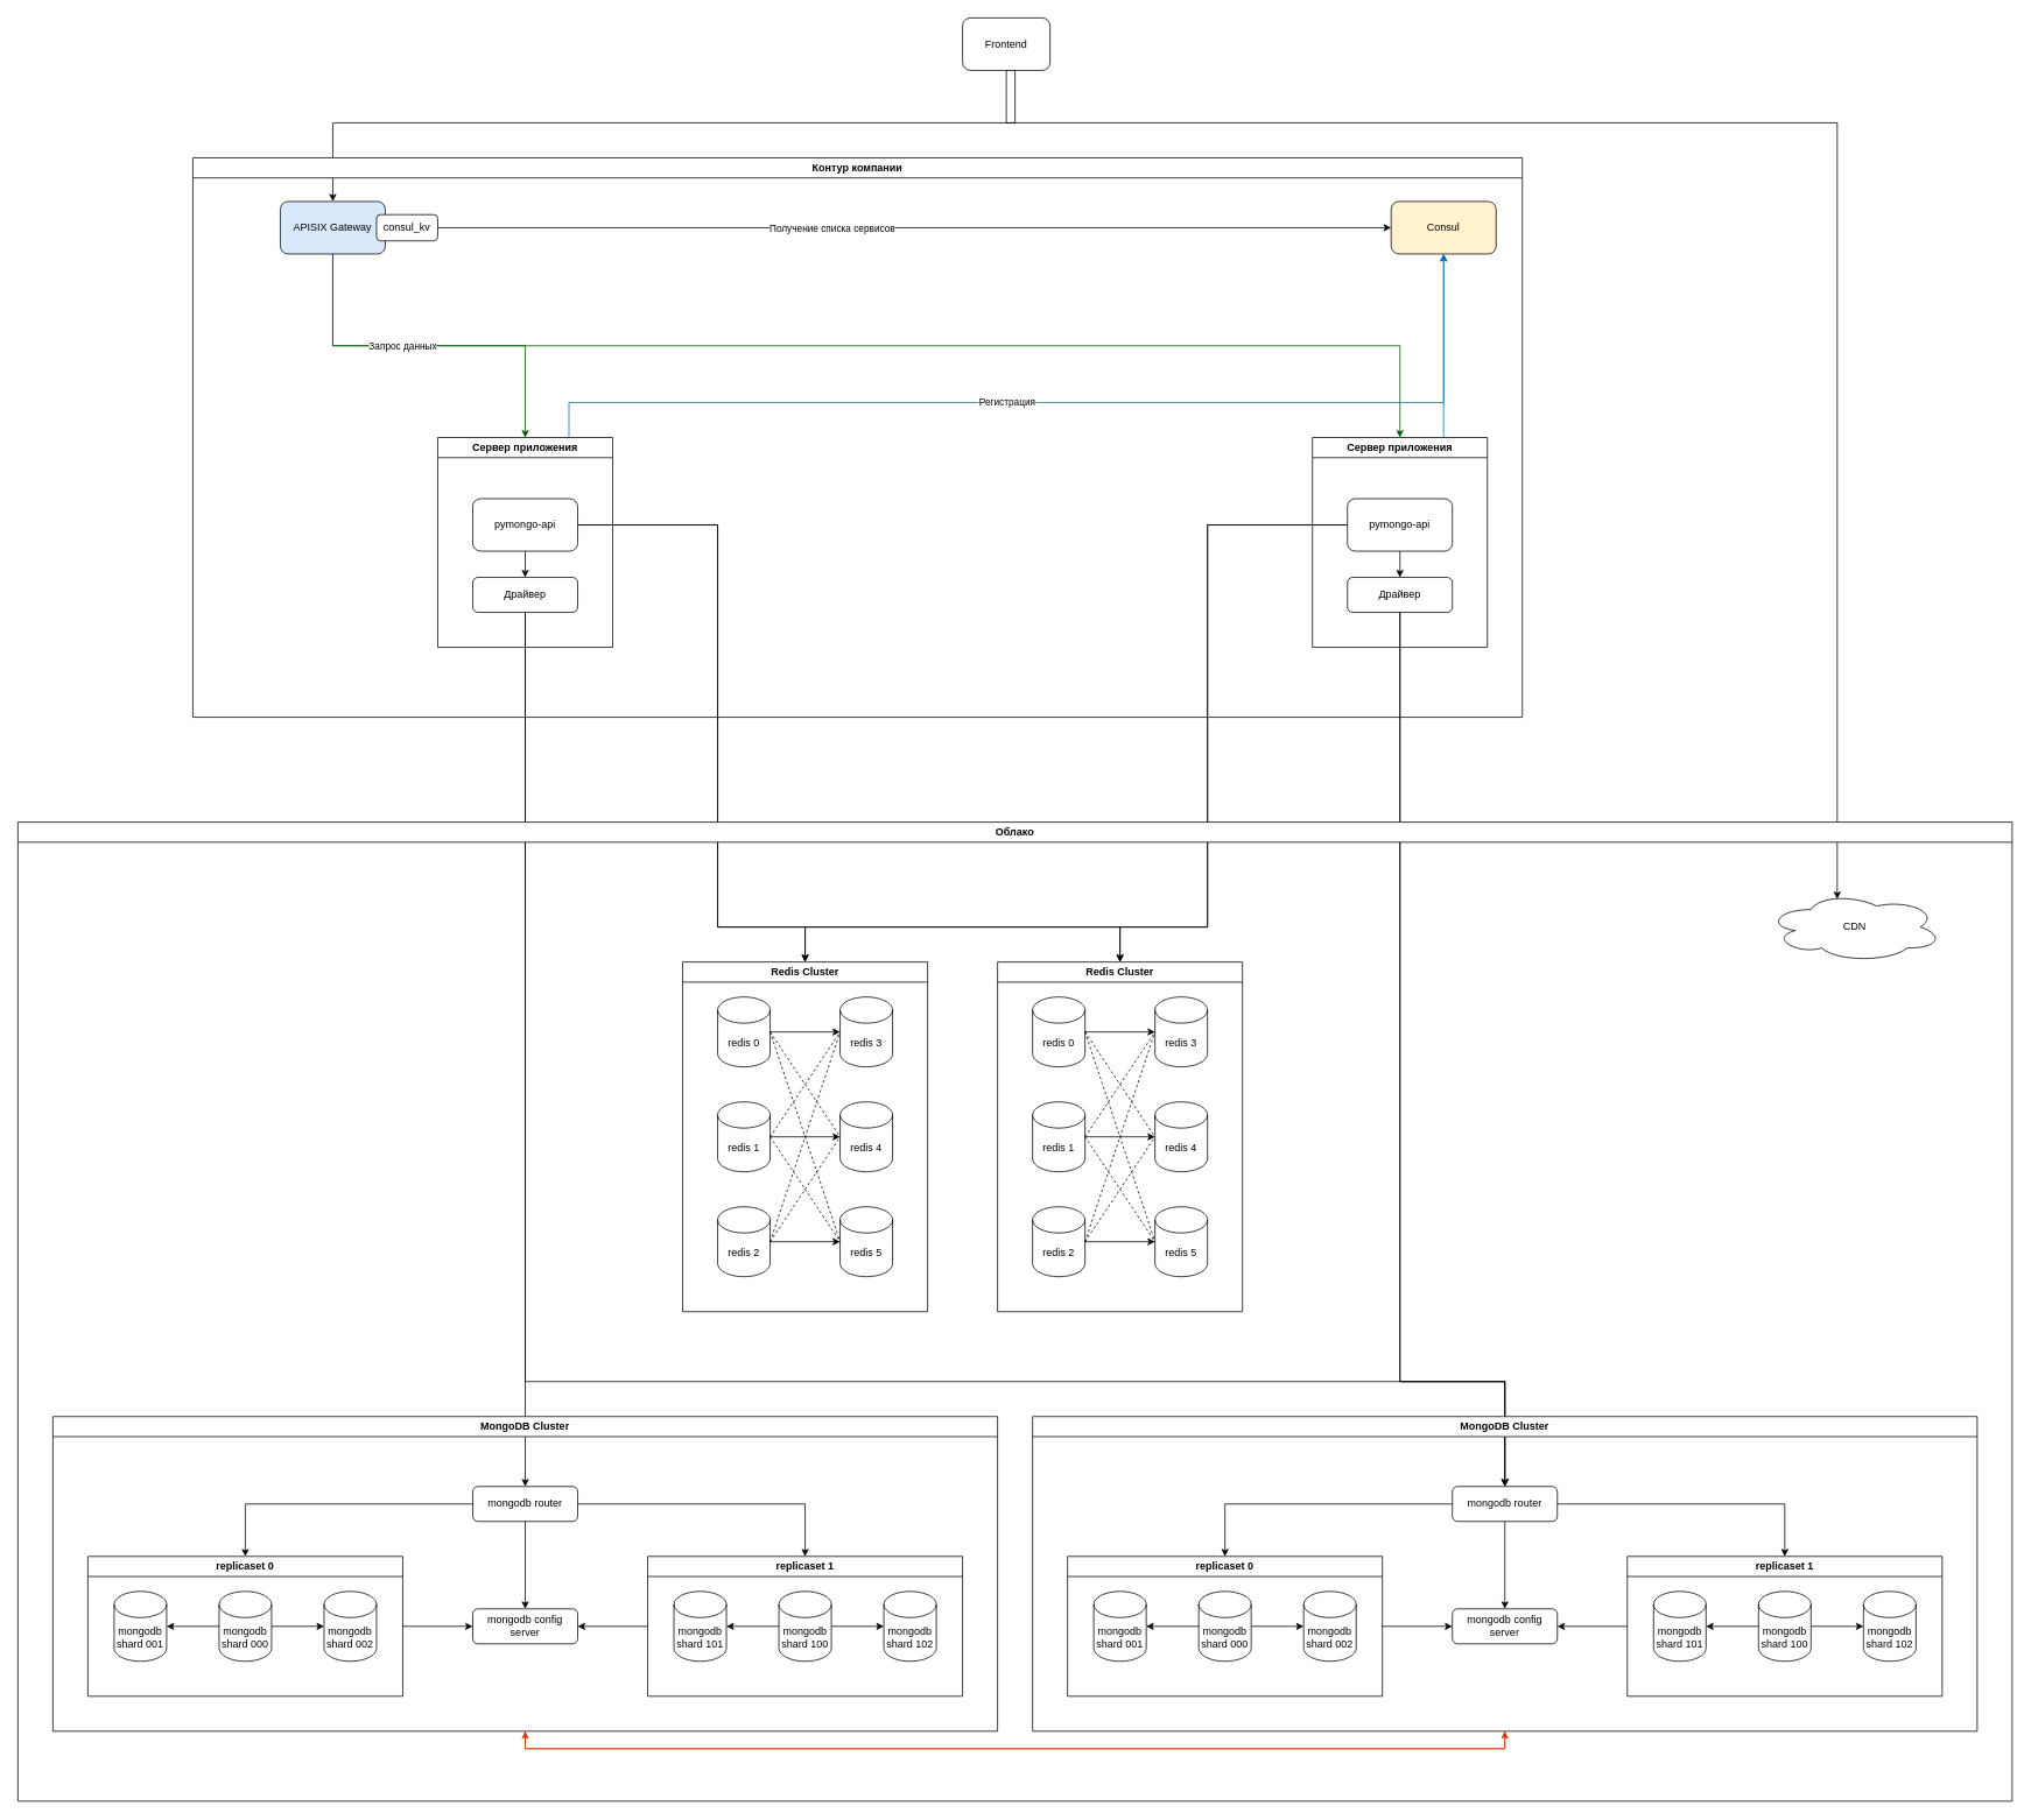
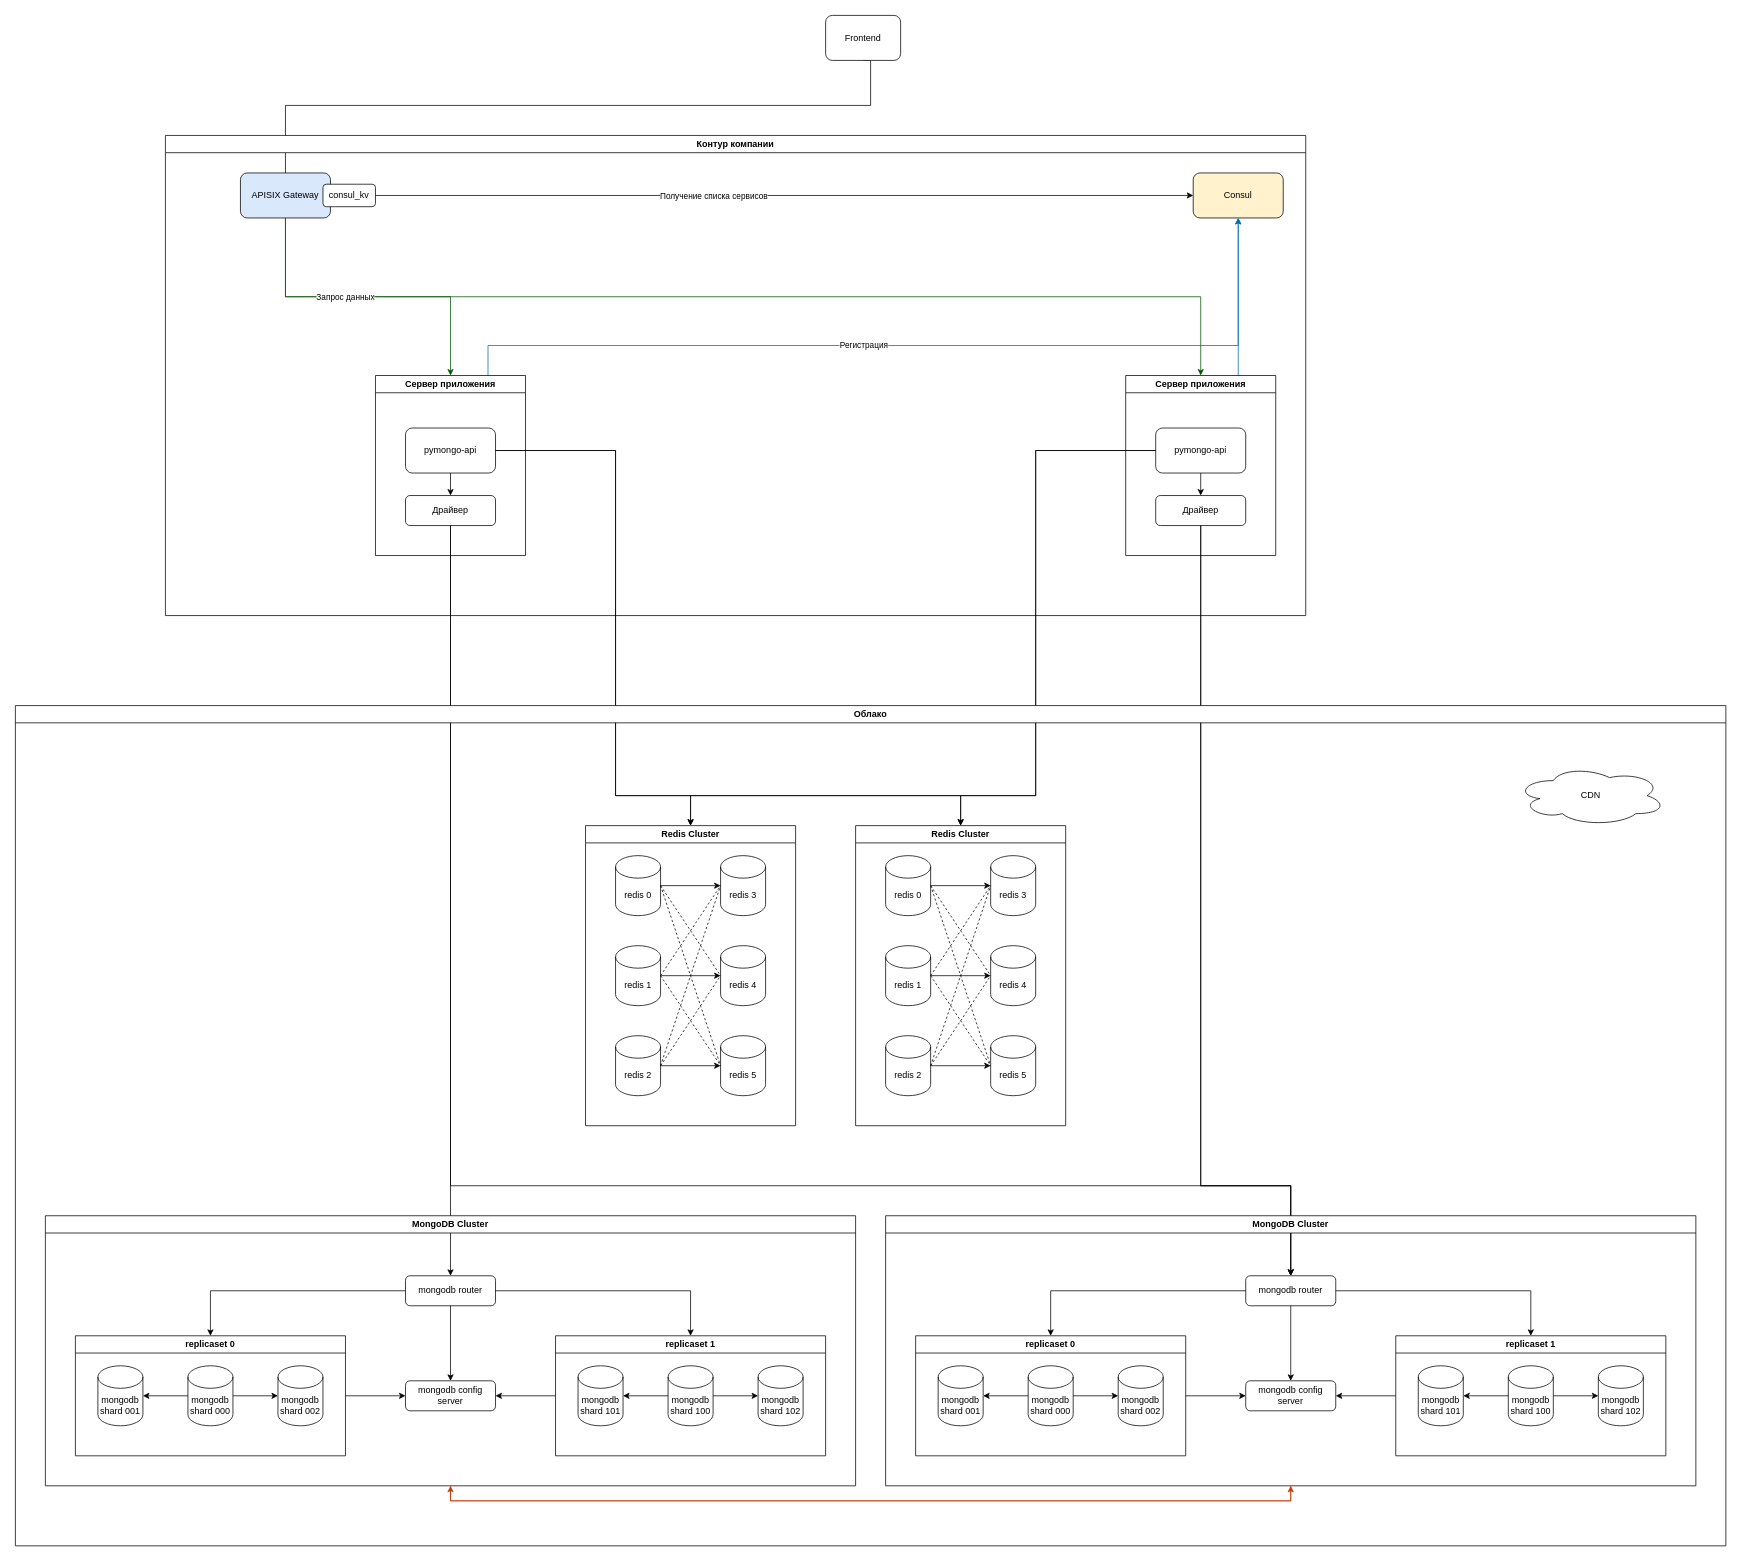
- <mxCell id="125" style="edgeStyle=orthogonalEdgeStyle;rounded=0;orthogonalLoop=1;jettySize=auto;html=1;exitX=0.5;exitY=1;exitDx=0;exitDy=0;entryX=0.4;entryY=0.1;entryDx=0;entryDy=0;entryPerimeter=0;" edge="1" parent="1" source="9" target="127"><mxGeometry relative="1" as="geometry"><Array as="points"><mxPoint x="1160" y="140" /><mxPoint x="2068" y="140" /></Array></mxGeometry></mxCell>
- <mxCell id="8" style="edgeStyle=orthogonalEdgeStyle;rounded=0;orthogonalLoop=1;jettySize=auto;html=1;exitX=0.5;exitY=1;exitDx=0;exitDy=0;" edge="1" parent="1" source="9" target="3"><mxGeometry relative="1" as="geometry"><Array as="points"><mxPoint x="1160" y="140" /><mxPoint x="380" y="140" /></Array></mxGeometry></mxCell>
+ <mxCell id="8" style="edgeStyle=orthogonalEdgeStyle;rounded=0;orthogonalLoop=1;jettySize=auto;html=1;exitX=0.5;exitY=1;exitDx=0;exitDy=0;endArrow=none;" edge="1" parent="1" source="9" target="3"><mxGeometry relative="1" as="geometry"><Array as="points"><mxPoint x="1160" y="140" /><mxPoint x="380" y="140" /></Array></mxGeometry></mxCell>
